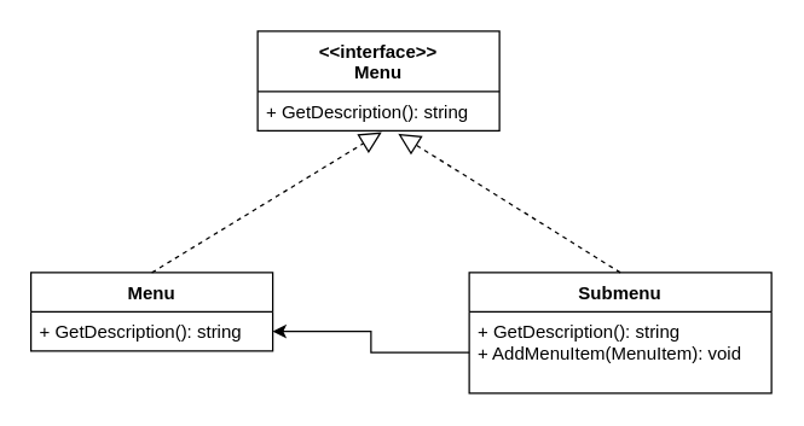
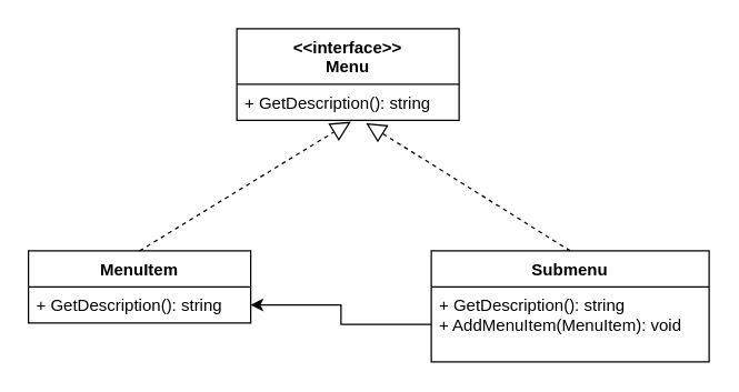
- <mxCell id="4" value="Menu" style="swimlane;fontStyle=1;align=center;verticalAlign=top;childLayout=stackLayout;horizontal=1;startSize=26;horizontalStack=0;resizeParent=1;resizeParentMax=0;resizeLast=0;collapsible=1;marginBottom=0;" vertex="1" parent="1"><mxGeometry x="20" y="180" width="160" height="52" as="geometry" /></mxCell>
+ <mxCell id="4" value="MenuItem" style="swimlane;fontStyle=1;align=center;verticalAlign=top;childLayout=stackLayout;horizontal=1;startSize=26;horizontalStack=0;resizeParent=1;resizeParentMax=0;resizeLast=0;collapsible=1;marginBottom=0;" vertex="1" parent="1"><mxGeometry x="20" y="180" width="160" height="52" as="geometry" /></mxCell>
